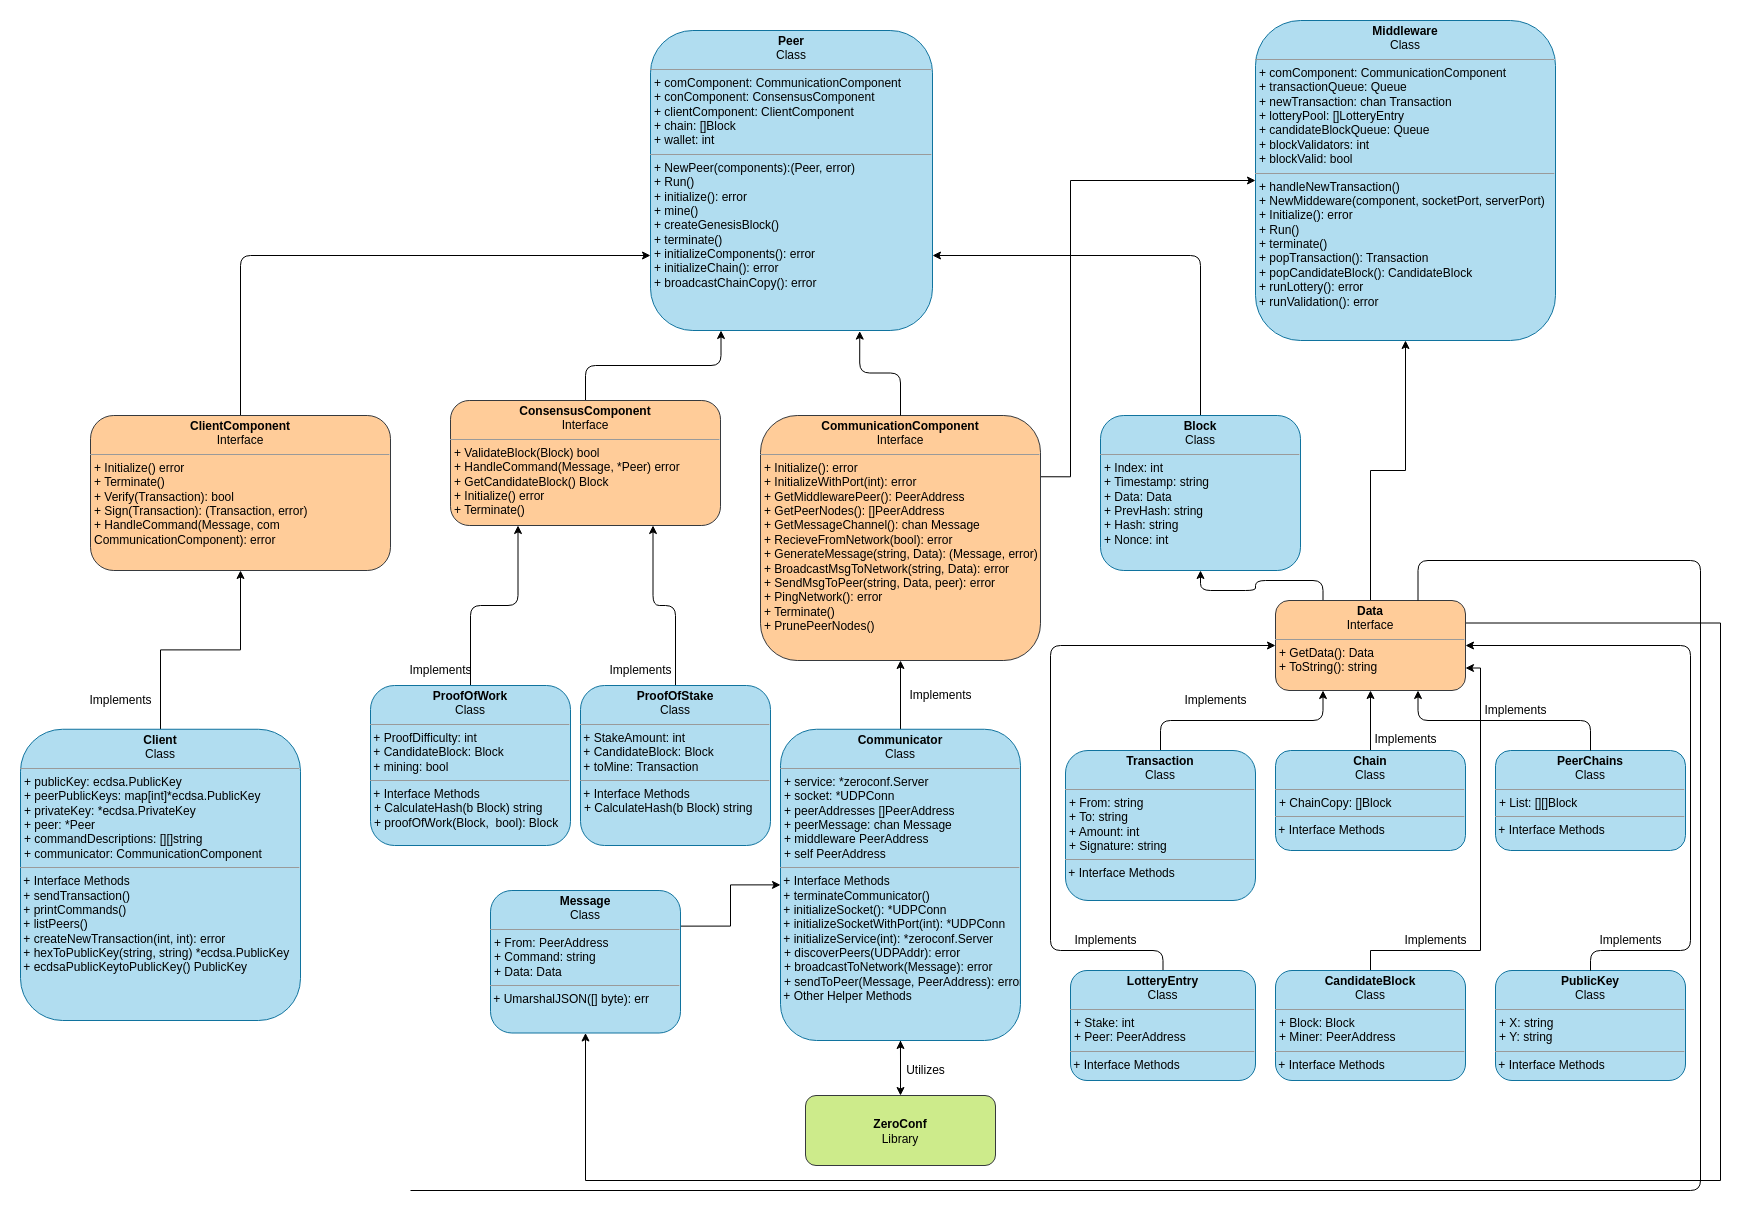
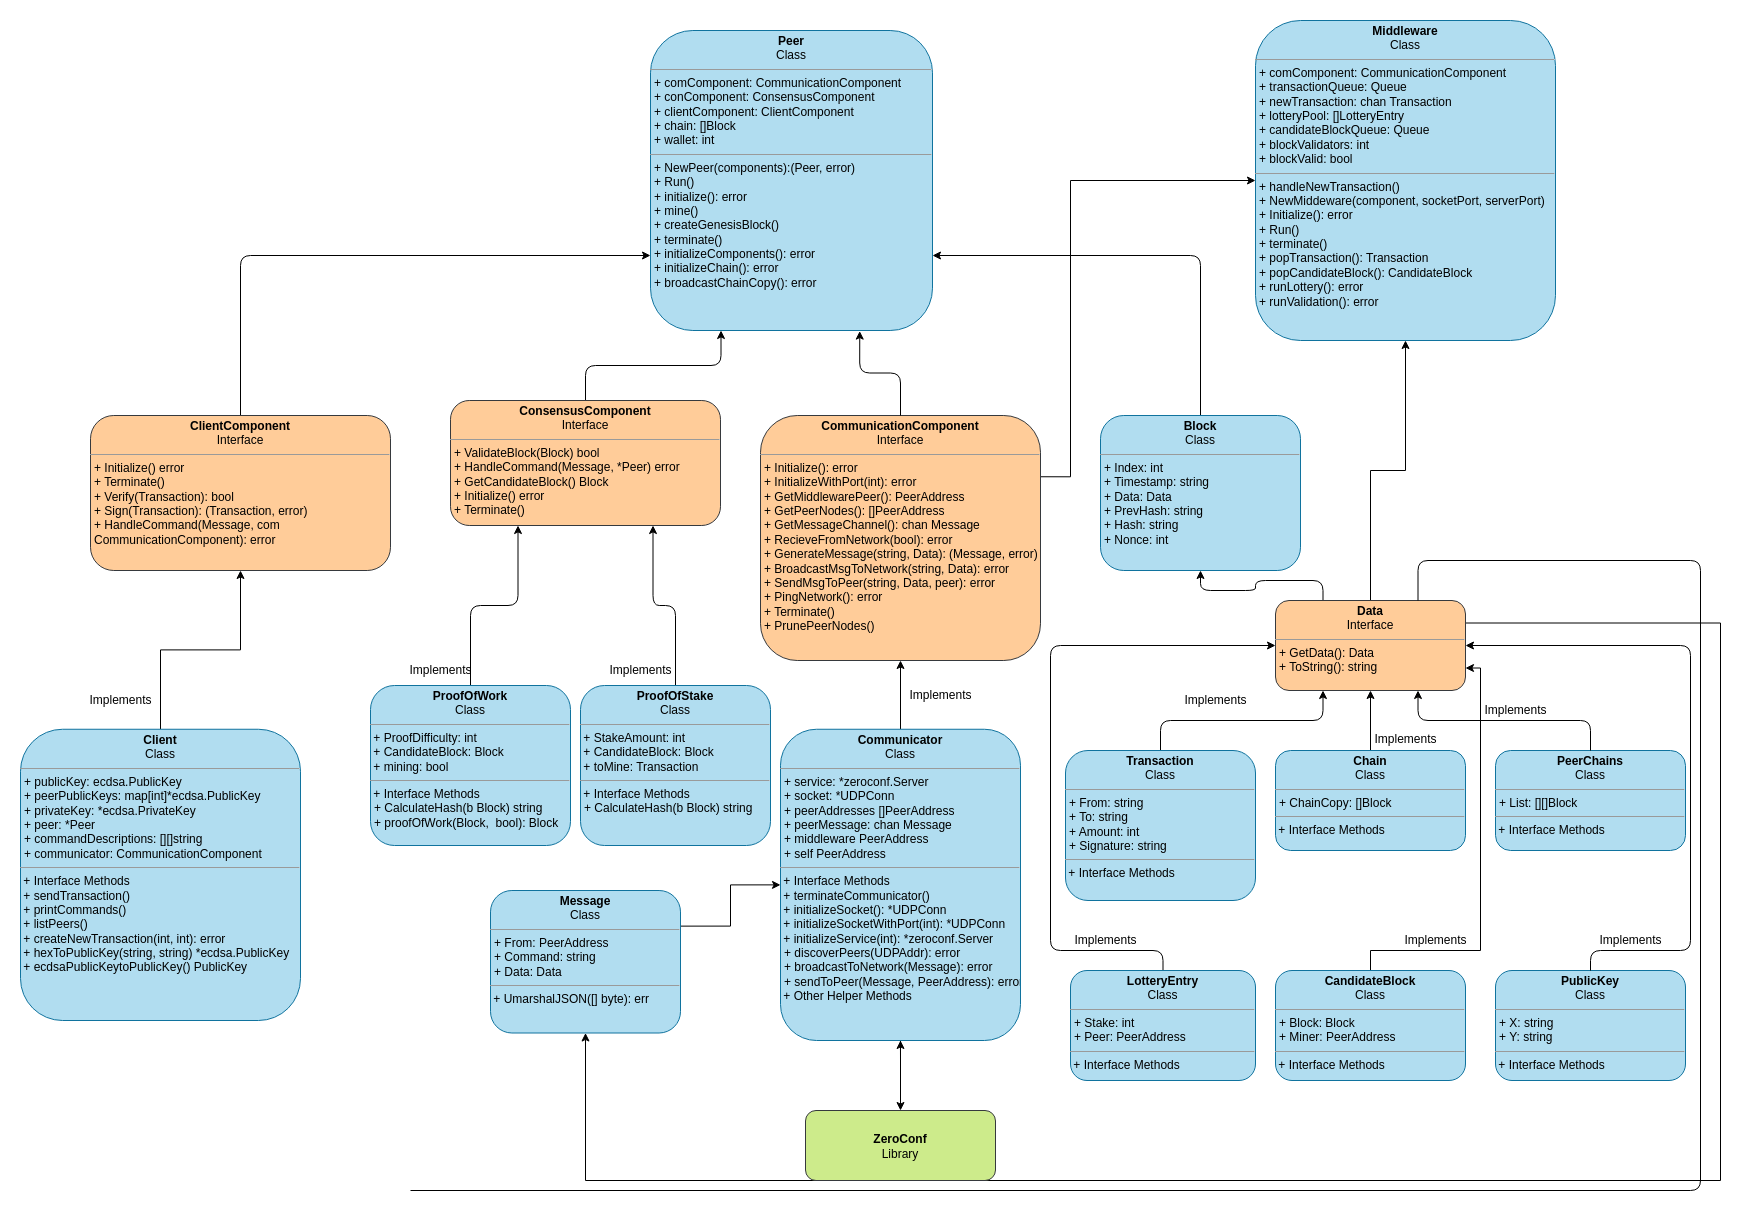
- <mxCell id="25" value="Utilizes" style="text;html=1;align=center;verticalAlign=middle;resizable=0;points=[];autosize=1;" parent="1" vertex="1"><mxGeometry x="900" y="1060" width="50" height="20" as="geometry" /></mxCell>
- <mxCell id="24" value="&lt;p style=&quot;margin: 0px ; margin-top: 4px ; text-align: center&quot;&gt;&lt;b&gt;&lt;br&gt;&lt;/b&gt;&lt;/p&gt;&lt;p style=&quot;margin: 0px ; margin-top: 4px ; text-align: center&quot;&gt;&lt;b&gt;ZeroConf&lt;/b&gt;&lt;br&gt;Library&lt;br&gt;&lt;/p&gt;" style="verticalAlign=top;align=left;overflow=fill;fontSize=12;fontFamily=Helvetica;html=1;shadow=0;comic=0;labelBackgroundColor=none;strokeWidth=1;rounded=1;fillColor=#cdeb8b;strokeColor=#36393d;" parent="1" vertex="1"><mxGeometry x="805" y="1095" width="190" height="70" as="geometry" /></mxCell>
+ <mxCell id="24" value="&lt;p style=&quot;margin: 0px ; margin-top: 4px ; text-align: center&quot;&gt;&lt;b&gt;&lt;br&gt;&lt;/b&gt;&lt;/p&gt;&lt;p style=&quot;margin: 0px ; margin-top: 4px ; text-align: center&quot;&gt;&lt;b&gt;ZeroConf&lt;/b&gt;&lt;br&gt;Library&lt;br&gt;&lt;/p&gt;" style="verticalAlign=top;align=left;overflow=fill;fontSize=12;fontFamily=Helvetica;html=1;shadow=0;comic=0;labelBackgroundColor=none;strokeWidth=1;rounded=1;fillColor=#cdeb8b;strokeColor=#36393d;" parent="1" vertex="1"><mxGeometry x="805" y="1110" width="190" height="70" as="geometry" /></mxCell>
